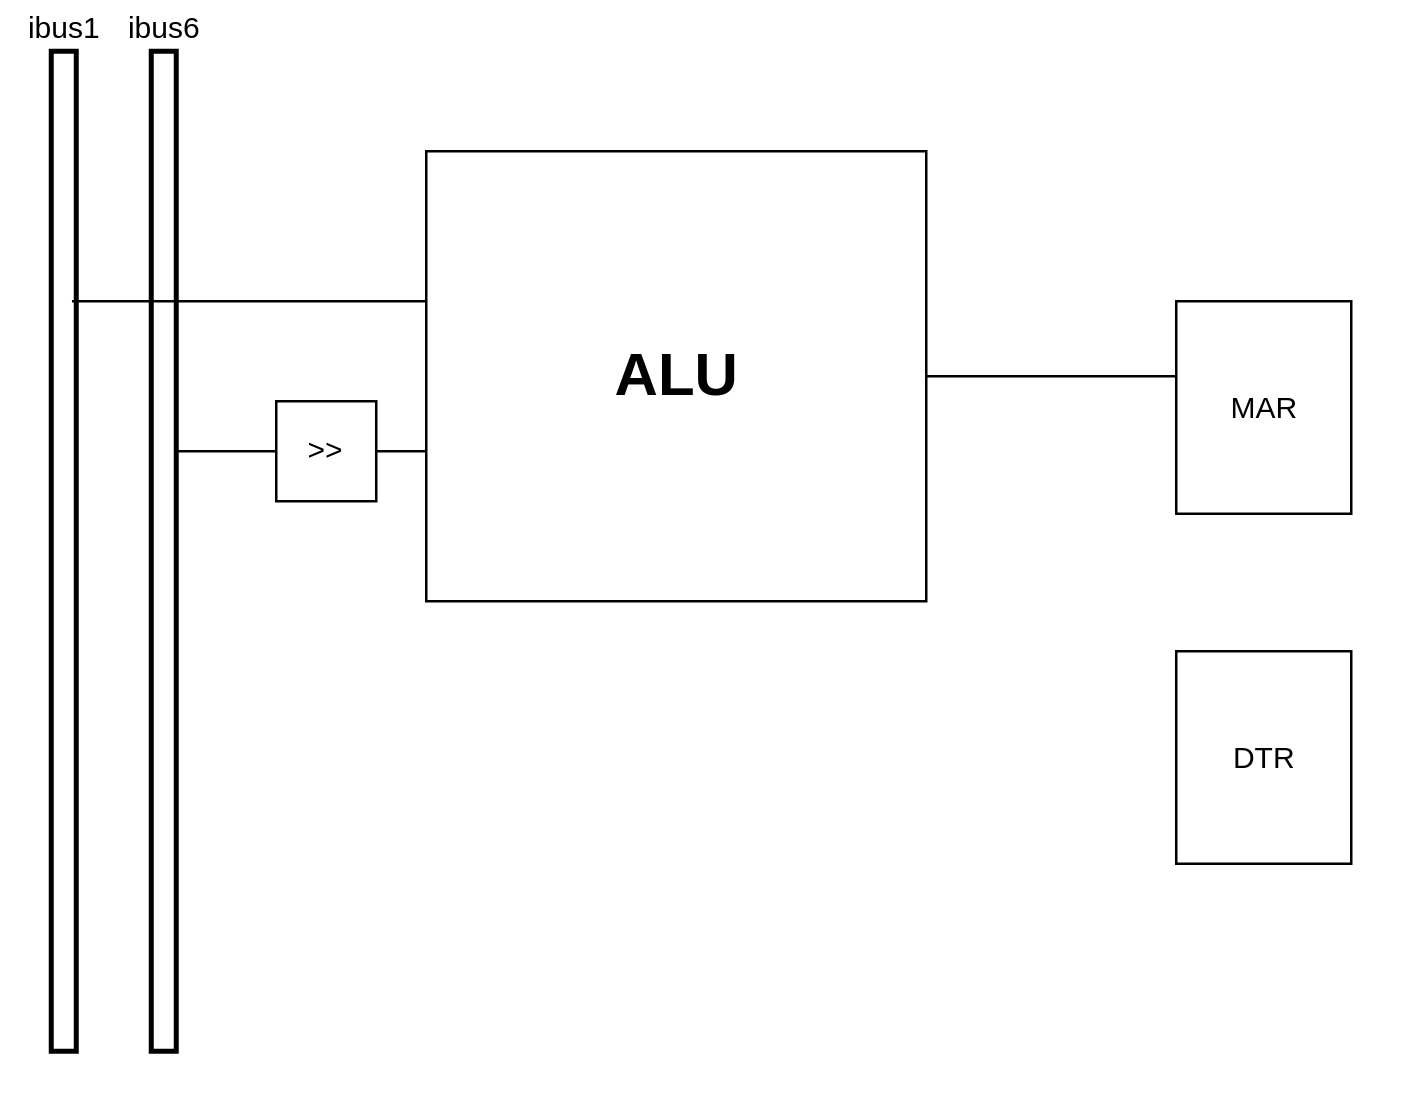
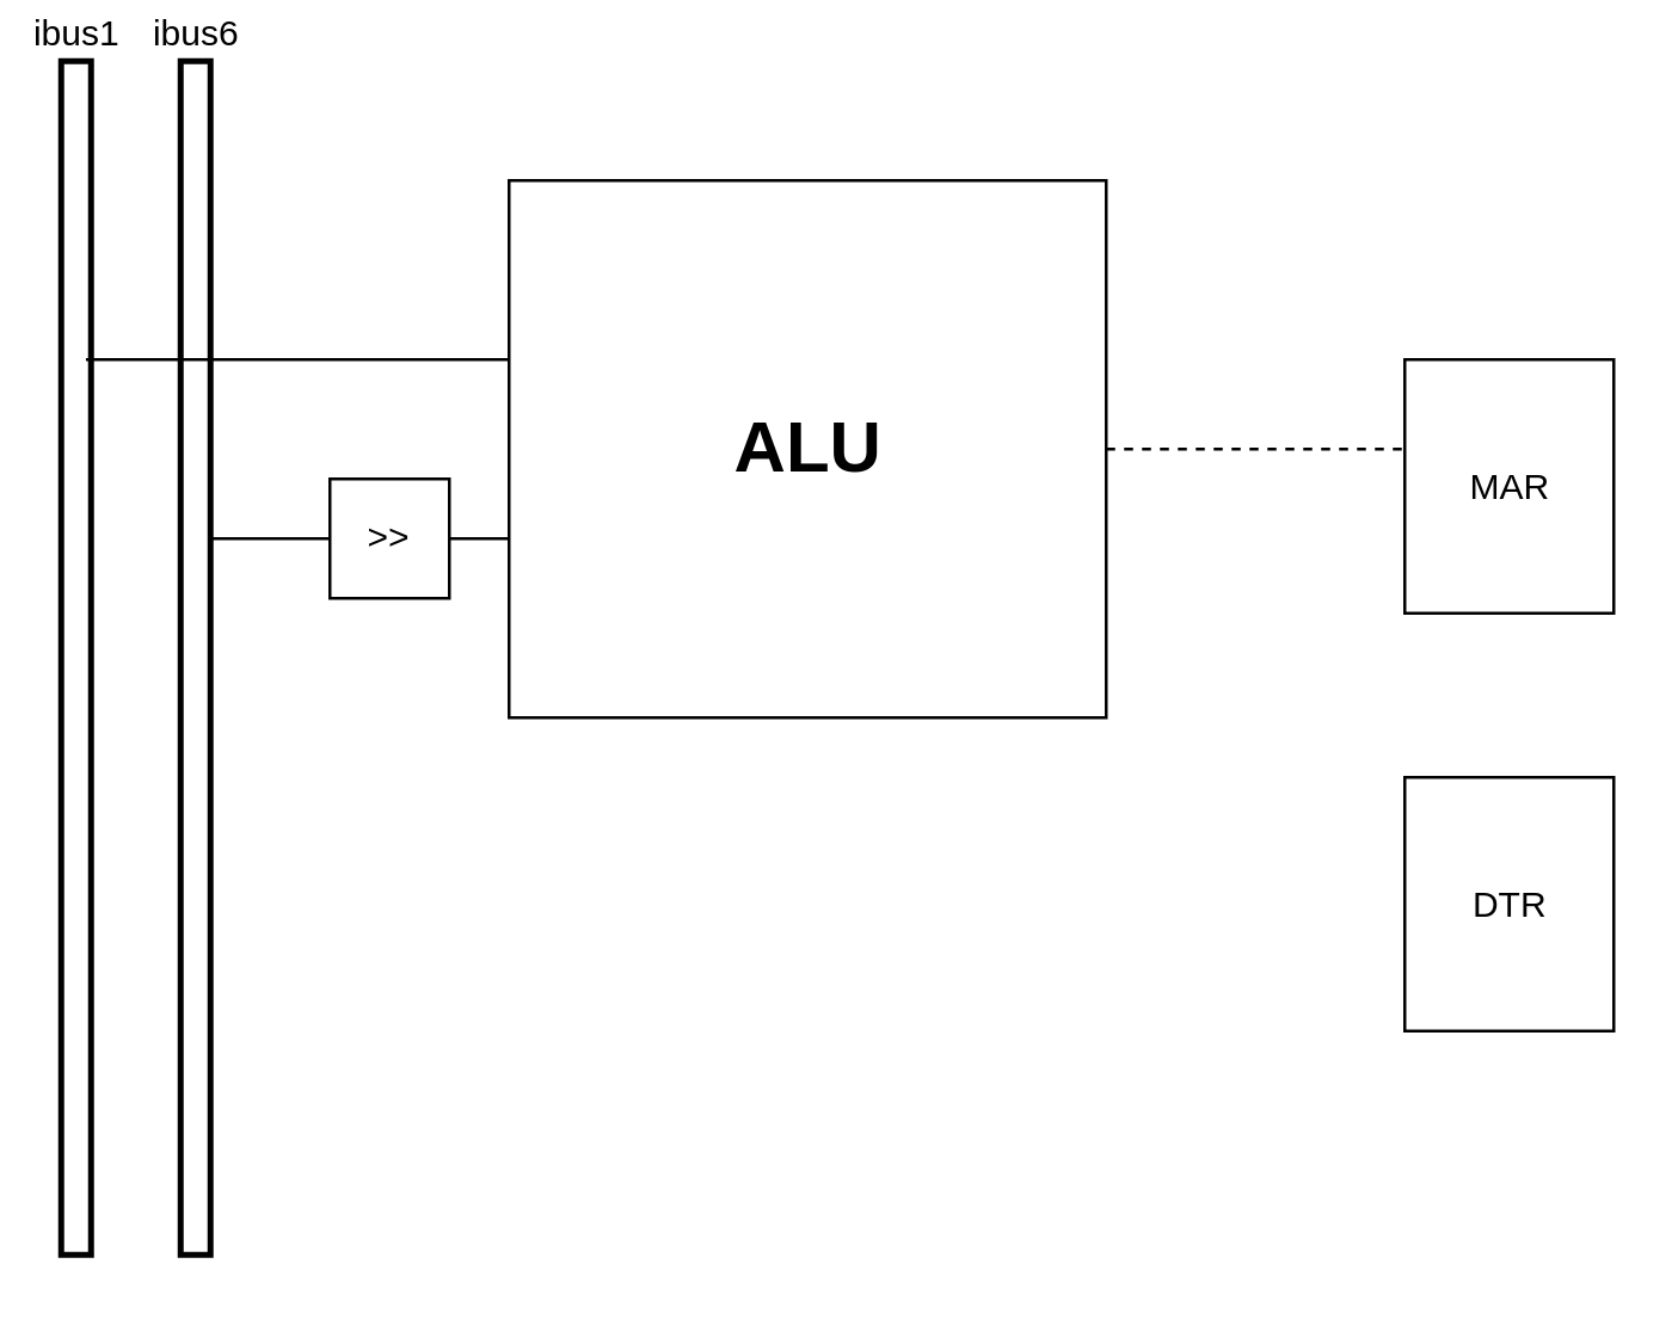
- <mxCell id="4" style="edgeStyle=orthogonalEdgeStyle;rounded=0;orthogonalLoop=1;jettySize=auto;html=1;exitX=0;exitY=0;exitDx=200;exitDy=90;exitPerimeter=0;entryX=0;entryY=0;entryDx=0;entryDy=30;entryPerimeter=0;startSize=3;endArrow=none;endFill=0;endSize=3;" edge="1" parent="1" source="6" target="11"><mxGeometry relative="1" as="geometry" /></mxCell>
+ <mxCell id="4" style="edgeStyle=orthogonalEdgeStyle;rounded=0;orthogonalLoop=1;jettySize=auto;html=1;exitX=0;exitY=0;exitDx=200;exitDy=90;exitPerimeter=0;entryX=0;entryY=0;entryDx=0;entryDy=30;entryPerimeter=0;startSize=3;endArrow=none;endFill=0;endSize=3;dashed=1;" edge="1" parent="1" source="6" target="11"><mxGeometry relative="1" as="geometry" /></mxCell>
